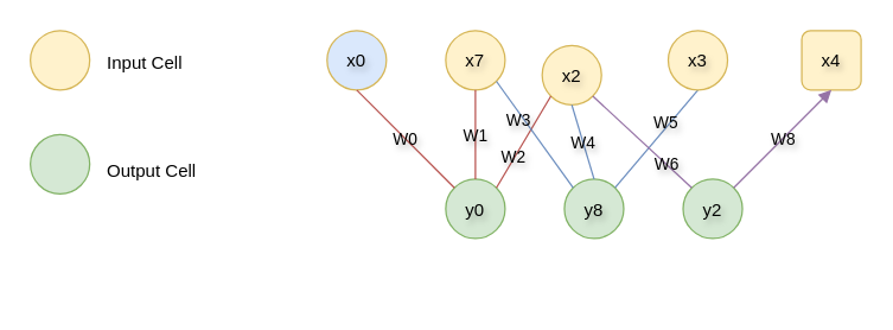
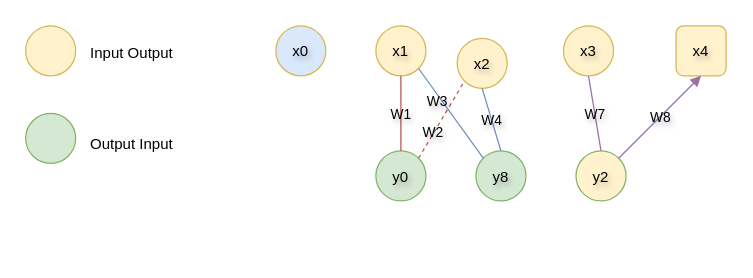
- <mxCell id="13" value="&lt;font style=&quot;font-size: 12px;&quot;&gt;Input Cell&lt;/font&gt;" style="text;html=1;strokeColor=none;fillColor=none;align=left;verticalAlign=middle;whiteSpace=wrap;rounded=0;shadow=1;strokeWidth=1.5;fontSize=24;" parent="8" vertex="1"><mxGeometry x="50" y="3" width="130" height="30" as="geometry" /></mxCell>
+ <mxCell id="13" value="&lt;font style=&quot;font-size: 12px;&quot;&gt;Input Output&lt;/font&gt;" style="text;html=1;strokeColor=none;fillColor=none;align=left;verticalAlign=middle;whiteSpace=wrap;rounded=0;shadow=1;strokeWidth=1.5;fontSize=24;" parent="8" vertex="1"><mxGeometry x="50" y="3" width="130" height="30" as="geometry" /></mxCell>
- <mxCell id="17" value="x7" style="ellipse;aspect=fixed;strokeColor=#d6b656;fillColor=#fff2cc;textShadow=1;labelBorderColor=none;labelBackgroundColor=none;" vertex="1" parent="1"><mxGeometry x="300" y="20" width="40" height="40" as="geometry" /></mxCell>
+ <mxCell id="17" value="x1" style="ellipse;aspect=fixed;strokeColor=#d6b656;fillColor=#fff2cc;textShadow=1;labelBorderColor=none;labelBackgroundColor=none;" vertex="1" parent="1"><mxGeometry x="300" y="20" width="40" height="40" as="geometry" /></mxCell>
- <mxCell id="25" value="" style="endArrow=none;rounded=0;fontSize=24;exitX=1;exitY=0;exitDx=0;exitDy=0;entryX=0;entryY=1;entryDx=0;entryDy=0;fillColor=#f8cecc;strokeColor=#b85450;textShadow=1;labelBorderColor=none;labelBackgroundColor=none;" edge="1" parent="1" source="3" target="14"><mxGeometry width="50" height="50" relative="1" as="geometry"><mxPoint x="326" y="146" as="sourcePoint" /><mxPoint x="260" y="80" as="targetPoint" /></mxGeometry></mxCell>
+ <mxCell id="25" value="" style="endArrow=none;rounded=0;fontSize=24;exitX=1;exitY=0;exitDx=0;exitDy=0;entryX=0;entryY=1;entryDx=0;entryDy=0;fillColor=#f8cecc;strokeColor=#b85450;textShadow=1;labelBorderColor=none;labelBackgroundColor=none;dashed=1;" edge="1" parent="1" source="3" target="14"><mxGeometry width="50" height="50" relative="1" as="geometry"><mxPoint x="326" y="146" as="sourcePoint" /><mxPoint x="260" y="80" as="targetPoint" /></mxGeometry></mxCell>
+ <mxCell id="33" value="" style="endArrow=none;rounded=0;fontSize=24;exitX=0.5;exitY=0;exitDx=0;exitDy=0;entryX=0.5;entryY=1;entryDx=0;entryDy=0;fillColor=#e1d5e7;strokeColor=#9673a6;textShadow=1;labelBorderColor=none;labelBackgroundColor=none;" edge="1" parent="1" source="20" target="15"><mxGeometry width="50" height="50" relative="1" as="geometry"><mxPoint x="366" y="186" as="sourcePoint" /><mxPoint x="300" y="120" as="targetPoint" /></mxGeometry></mxCell>
+ <mxCell id="34" value="W7" style="edgeLabel;align=center;verticalAlign=middle;resizable=0;points=[];textShadow=1;labelBorderColor=none;labelBackgroundColor=none;" vertex="1" connectable="0" parent="33"><mxGeometry relative="1" as="geometry"><mxPoint as="offset" /></mxGeometry></mxCell>
- <mxCell id="21" value="" style="endArrow=none;rounded=0;fontSize=24;exitX=0;exitY=0;exitDx=0;exitDy=0;entryX=0.5;entryY=1;entryDx=0;entryDy=0;fillColor=#f8cecc;strokeColor=#b85450;textShadow=1;labelBorderColor=none;labelBackgroundColor=none;" edge="1" parent="1" source="3" target="16"><mxGeometry width="50" height="50" relative="1" as="geometry"><mxPoint x="260" y="120" as="sourcePoint" /><mxPoint x="194" y="186" as="targetPoint" /></mxGeometry></mxCell>
- <mxCell id="22" value="W0" style="edgeLabel;align=center;verticalAlign=middle;resizable=0;points=[];textShadow=1;labelBorderColor=none;labelBackgroundColor=none;" vertex="1" connectable="0" parent="21"><mxGeometry relative="1" as="geometry"><mxPoint as="offset" /></mxGeometry></mxCell>
- <mxCell id="6" value="" style="endArrow=none;rounded=0;fontSize=24;exitX=0.5;exitY=1;exitDx=0;exitDy=0;entryX=1;entryY=0;entryDx=0;entryDy=0;fillColor=#dae8fc;strokeColor=#6c8ebf;textShadow=1;labelBorderColor=none;labelBackgroundColor=none;" parent="1" source="15" target="5" edge="1"><mxGeometry width="50" height="50" relative="1" as="geometry"><mxPoint x="360" y="180" as="sourcePoint" /><mxPoint x="390" y="200" as="targetPoint" /></mxGeometry></mxCell>
- <mxCell id="7" value="W5" style="edgeLabel;align=center;verticalAlign=middle;resizable=0;points=[];textShadow=1;labelBorderColor=none;labelBackgroundColor=none;" vertex="1" connectable="0" parent="6"><mxGeometry x="-0.295" y="-3" relative="1" as="geometry"><mxPoint as="offset" /></mxGeometry></mxCell>
- <mxCell id="31" value="" style="endArrow=none;rounded=0;fontSize=24;exitX=0;exitY=0;exitDx=0;exitDy=0;entryX=1;entryY=1;entryDx=0;entryDy=0;fillColor=#e1d5e7;strokeColor=#9673a6;textShadow=1;labelBorderColor=none;labelBackgroundColor=none;" edge="1" parent="1" source="20" target="14"><mxGeometry width="50" height="50" relative="1" as="geometry"><mxPoint x="356" y="176" as="sourcePoint" /><mxPoint x="290" y="110" as="targetPoint" /></mxGeometry></mxCell>
- <mxCell id="32" value="W6" style="edgeLabel;align=center;verticalAlign=middle;resizable=0;points=[];textShadow=1;labelBorderColor=none;labelBackgroundColor=none;" vertex="1" connectable="0" parent="31"><mxGeometry x="-0.468" y="-1" relative="1" as="geometry"><mxPoint as="offset" /></mxGeometry></mxCell>
- <mxCell id="12" value="&lt;font style=&quot;font-size: 12px;&quot;&gt;Output Cell&lt;/font&gt;" style="text;html=1;strokeColor=none;fillColor=none;align=left;verticalAlign=middle;whiteSpace=wrap;rounded=0;shadow=1;strokeWidth=1.5;fontSize=24;" parent="8" vertex="1"><mxGeometry x="50" y="76" width="130" height="30" as="geometry" /></mxCell>
+ <mxCell id="12" value="&lt;font style=&quot;font-size: 12px;&quot;&gt;Output Input&lt;/font&gt;" style="text;html=1;strokeColor=none;fillColor=none;align=left;verticalAlign=middle;whiteSpace=wrap;rounded=0;shadow=1;strokeWidth=1.5;fontSize=24;" parent="8" vertex="1"><mxGeometry x="50" y="76" width="130" height="30" as="geometry" /></mxCell>
- <mxCell id="20" value="y2" style="ellipse;aspect=fixed;strokeColor=#82b366;fillColor=#d5e8d4;textShadow=1;labelBorderColor=none;labelBackgroundColor=none;" vertex="1" parent="19"><mxGeometry width="40" height="40" as="geometry" /></mxCell>
+ <mxCell id="20" value="y2" style="ellipse;aspect=fixed;strokeColor=#82b366;fillColor=#fff2cc;textShadow=1;labelBorderColor=none;labelBackgroundColor=none;" vertex="1" parent="19"><mxGeometry width="40" height="40" as="geometry" /></mxCell>
